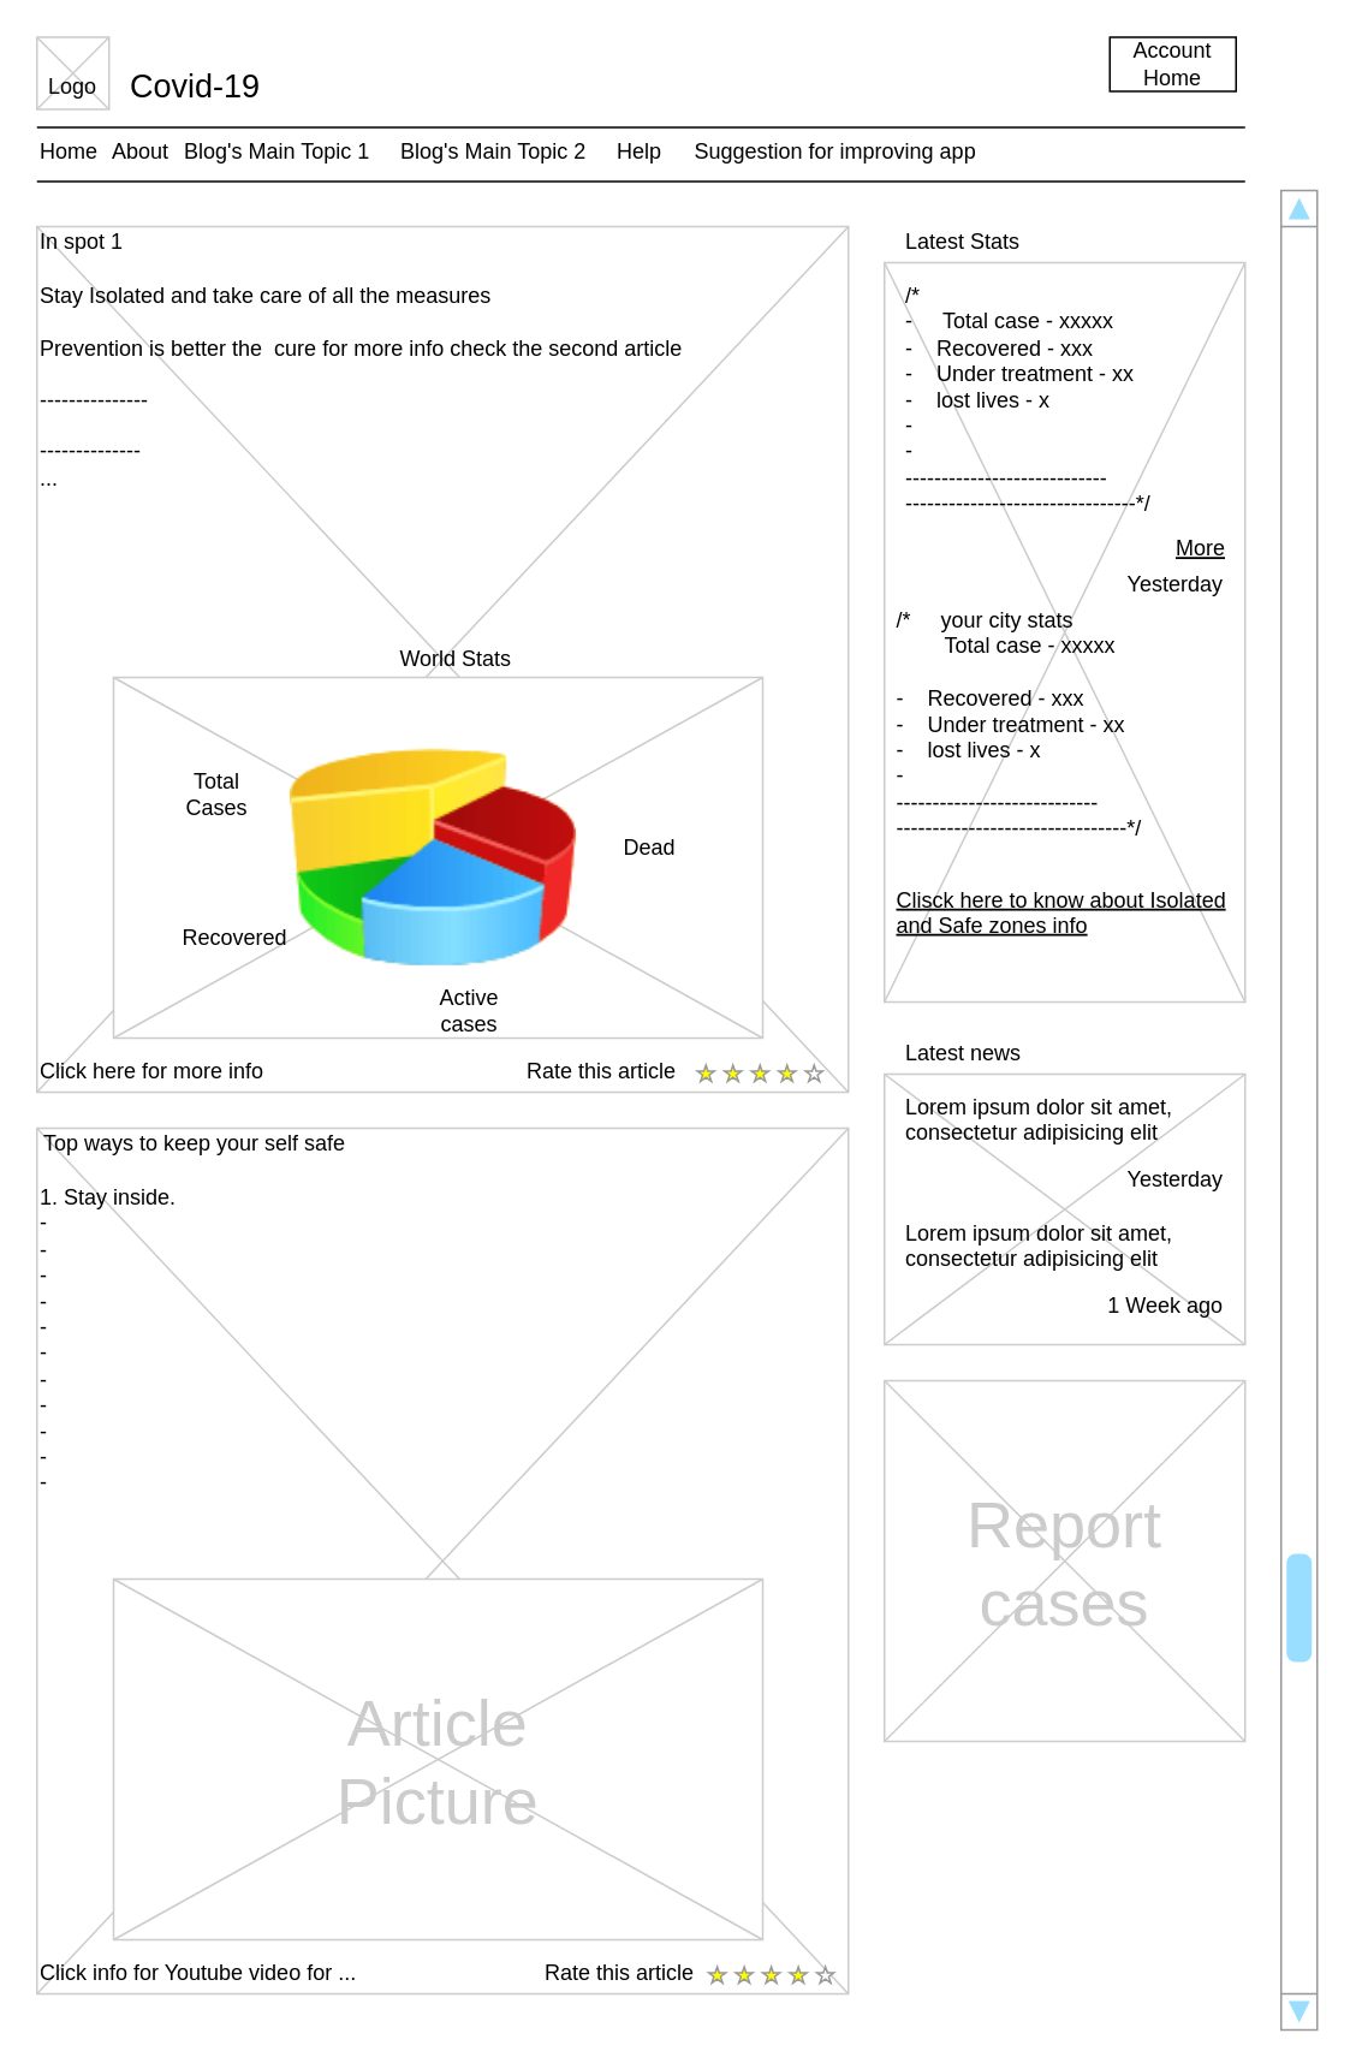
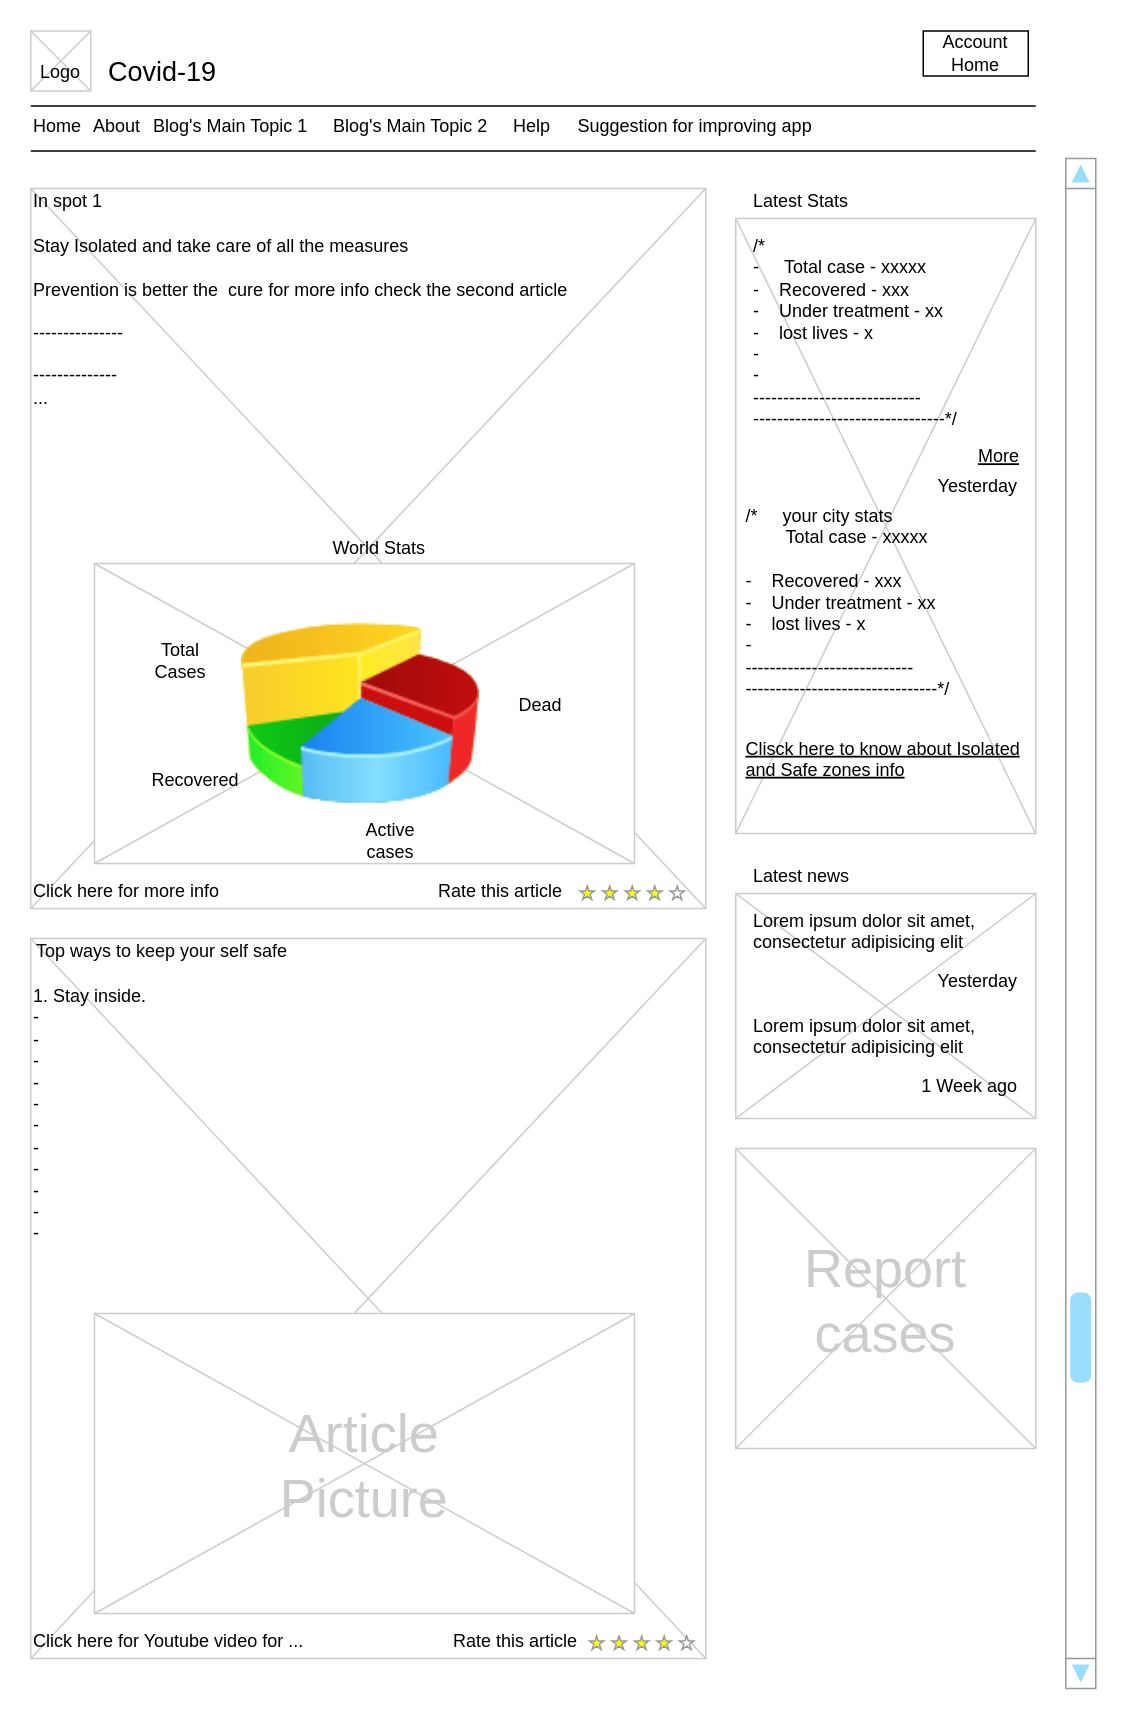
- <mxCell id="46" value="Click info for Youtube video for ..." style="text;spacingTop=-5;" vertex="1" parent="1"><mxGeometry x="20" y="1085" width="210" height="20" as="geometry" /></mxCell>
+ <mxCell id="46" value="Click here for Youtube video for ..." style="text;spacingTop=-5;" vertex="1" parent="1"><mxGeometry x="20" y="1085" width="210" height="20" as="geometry" /></mxCell>
